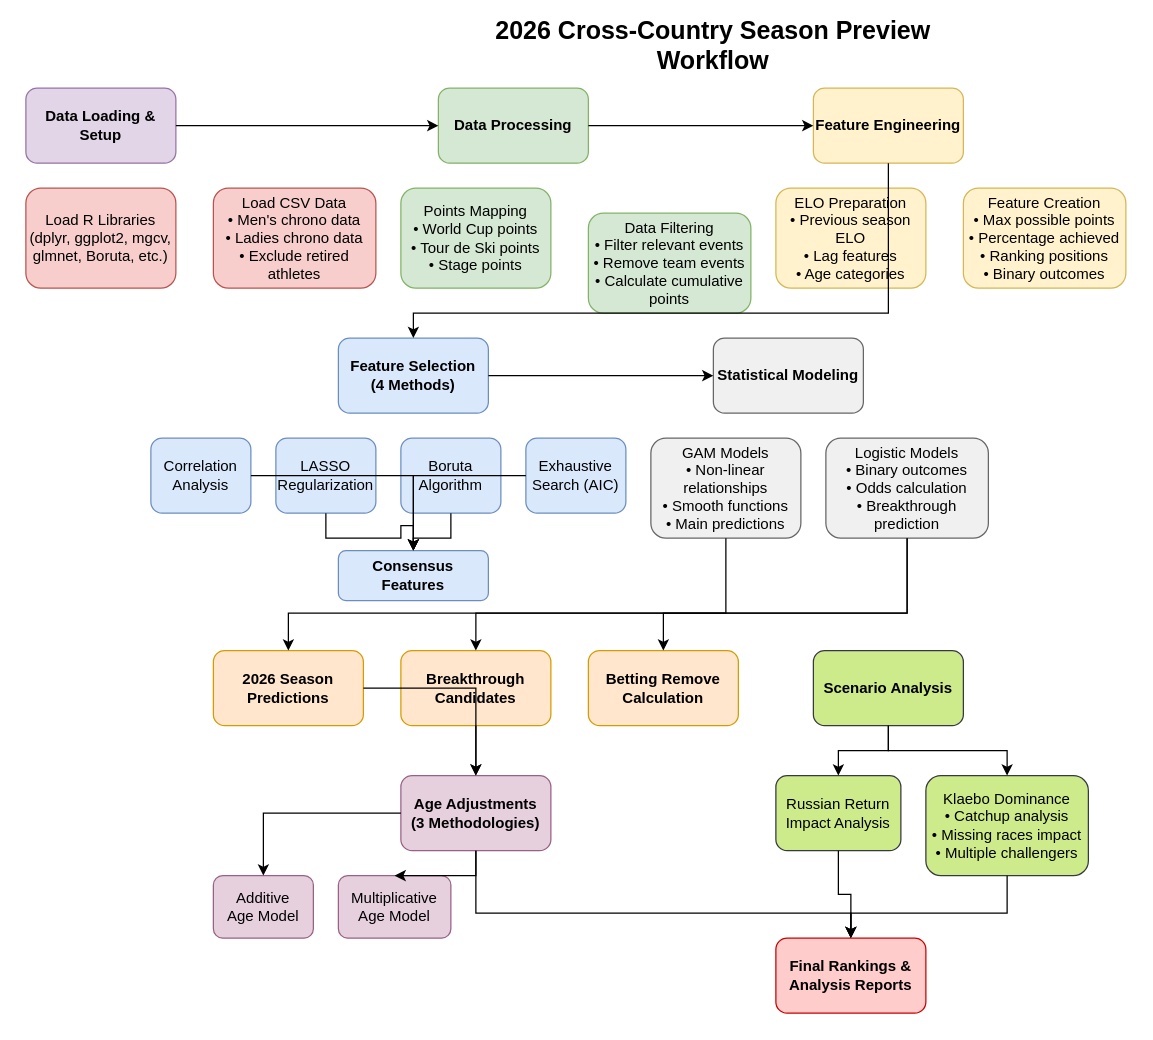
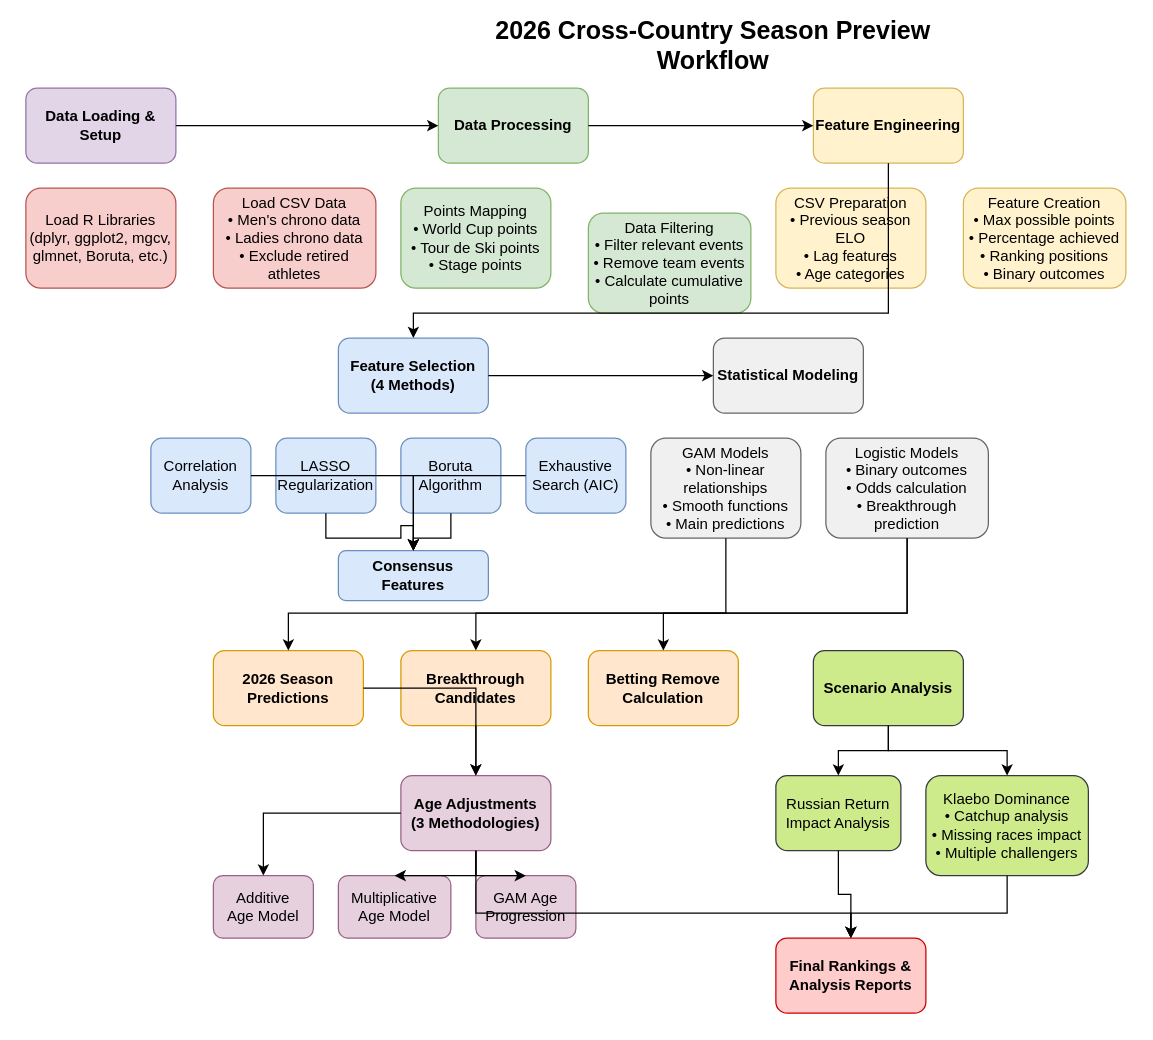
- <mxCell id="10" value="ELO Preparation&#10;• Previous season ELO&#10;• Lag features&#10;• Age categories" style="rounded=1;whiteSpace=wrap;html=1;fillColor=#fff2cc;strokeColor=#d6b656;" vertex="1" parent="1"><mxGeometry x="620" y="150" width="120" height="80" as="geometry" /></mxCell>
+ <mxCell id="10" value="CSV Preparation&#10;• Previous season ELO&#10;• Lag features&#10;• Age categories" style="rounded=1;whiteSpace=wrap;html=1;fillColor=#fff2cc;strokeColor=#d6b656;" vertex="1" parent="1"><mxGeometry x="620" y="150" width="120" height="80" as="geometry" /></mxCell>
+ <mxCell id="47" style="edgeStyle=orthogonalEdgeStyle;rounded=0;orthogonalLoop=1;jettySize=auto;html=1;" edge="1" parent="1" source="24" target="27"><mxGeometry relative="1" as="geometry" /></mxCell>
+ <mxCell id="27" value="GAM Age&#10;Progression" style="rounded=1;whiteSpace=wrap;html=1;fillColor=#e6d0de;strokeColor=#996185;" vertex="1" parent="1"><mxGeometry x="380" y="700" width="80" height="50" as="geometry" /></mxCell>
